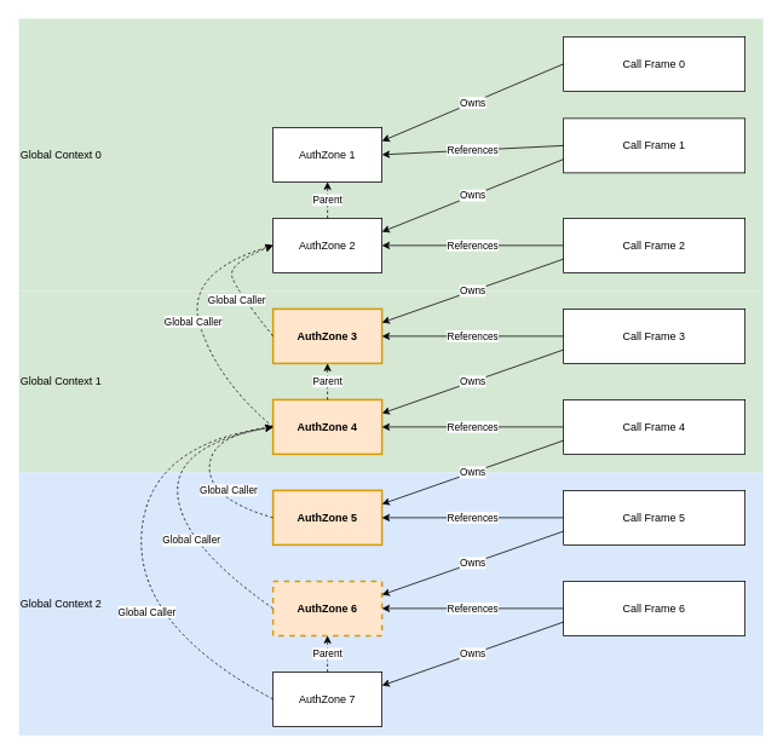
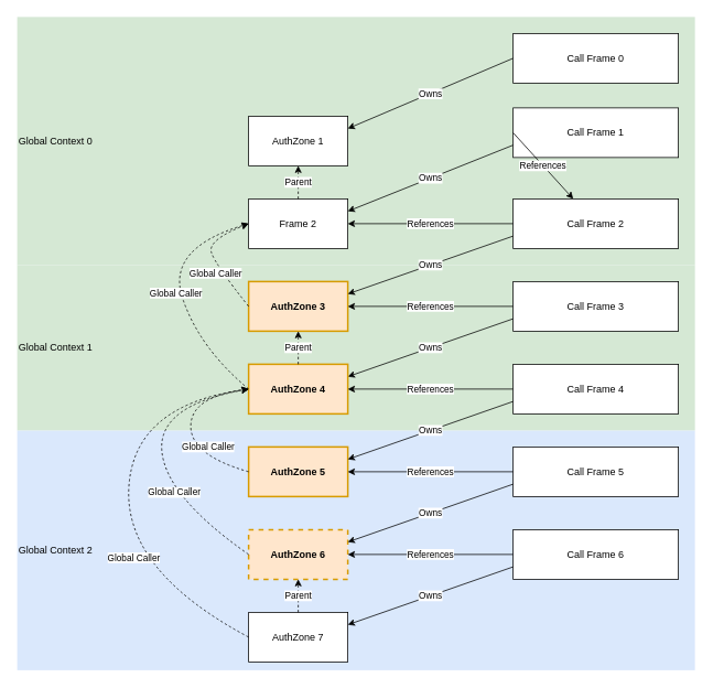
- <mxCell id="9" value="References" style="endArrow=classic;html=1;rounded=0;exitX=0;exitY=0.5;exitDx=0;exitDy=0;entryX=1;entryY=0.5;entryDx=0;entryDy=0;" edge="1" parent="1" source="8" target="6"><mxGeometry width="50" height="50" relative="1" as="geometry"><mxPoint x="700" y="100" as="sourcePoint" /><mxPoint x="260" y="5" as="targetPoint" /></mxGeometry></mxCell>
+ <mxCell id="9" value="References" style="endArrow=classic;html=1;rounded=0;exitX=0;exitY=0.5;exitDx=0;exitDy=0;" edge="1" parent="1" source="8" target="10"><mxGeometry width="50" height="50" relative="1" as="geometry"><mxPoint x="700" y="100" as="sourcePoint" /><mxPoint x="260" y="5" as="targetPoint" /></mxGeometry></mxCell>
- <mxCell id="11" value="AuthZone 2" style="rounded=0;whiteSpace=wrap;html=1;" vertex="1" parent="1"><mxGeometry x="300" y="240" width="120" height="60" as="geometry" /></mxCell>
+ <mxCell id="11" value="Frame 2" style="rounded=0;whiteSpace=wrap;html=1;" vertex="1" parent="1"><mxGeometry x="300" y="240" width="120" height="60" as="geometry" /></mxCell>
